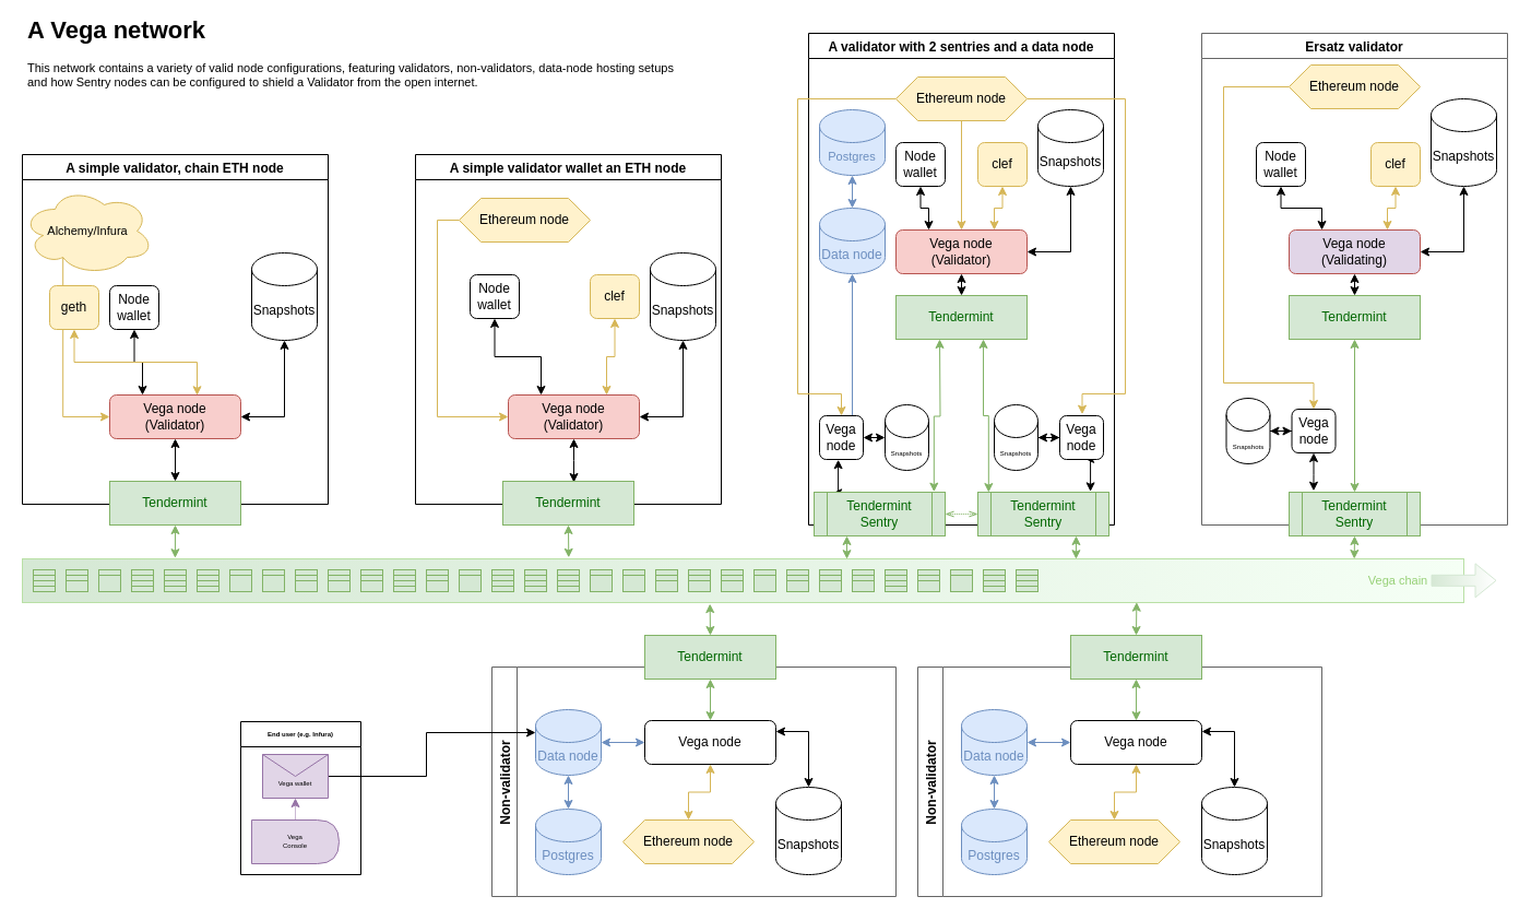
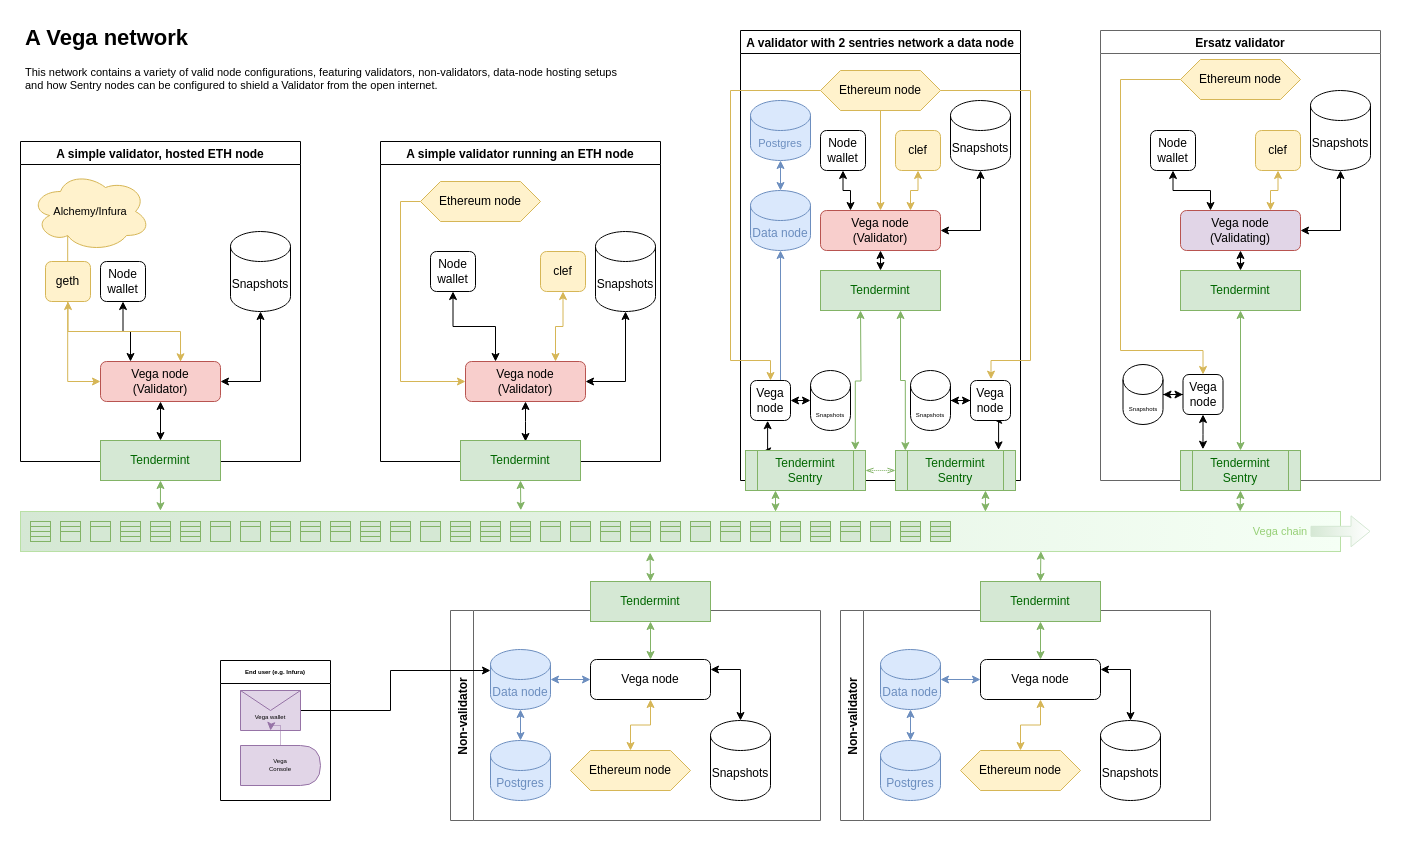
- <mxCell id="25" value="A validator with 2 sentries and a data node" style="swimlane;" vertex="1" parent="1"><mxGeometry x="740" y="30" width="280" height="450" as="geometry" /></mxCell>
+ <mxCell id="25" value="A validator with 2 sentries network a data node" style="swimlane;" vertex="1" parent="1"><mxGeometry x="740" y="30" width="280" height="450" as="geometry" /></mxCell>
- <mxCell id="221" value="&lt;h1&gt;A Vega network&lt;/h1&gt;&lt;div&gt;This network contains a variety of valid node configurations, featuring validators, non-validators, data-node hosting setups and how Sentry nodes can be configured to shield a Validator from the open internet.&lt;/div&gt;" style="text;html=1;strokeColor=none;fillColor=none;spacing=5;spacingTop=-20;whiteSpace=wrap;overflow=hidden;rounded=0;fontSize=11;fontColor=#000000;" vertex="1" parent="1"><mxGeometry x="20" y="10" width="610" height="120" as="geometry" /></mxCell>
+ <mxCell id="221" value="&lt;h1&gt;A Vega network&lt;/h1&gt;&lt;div&gt;This network contains a variety of valid node configurations, featuring validators, non-validators, data-node hosting setups and how Sentry nodes can be configured to shield a Validator from the open internet.&lt;/div&gt;" style="text;html=1;strokeColor=none;fillColor=none;spacing=5;spacingTop=-20;whiteSpace=wrap;overflow=hidden;rounded=0;fontSize=11;fontColor=#000000;" vertex="1" parent="1"><mxGeometry x="20" y="20" width="610" height="120" as="geometry" /></mxCell>
- <mxCell id="2" value="A simple validator, chain ETH node" style="swimlane;" vertex="1" parent="1"><mxGeometry x="20" y="141" width="280" height="320" as="geometry" /></mxCell>
+ <mxCell id="2" value="A simple validator, hosted ETH node" style="swimlane;" vertex="1" parent="1"><mxGeometry x="20" y="141" width="280" height="320" as="geometry" /></mxCell>
- <mxCell id="14" value="A simple validator wallet an ETH node" style="swimlane;" vertex="1" parent="1"><mxGeometry x="380" y="141" width="280" height="320" as="geometry" /></mxCell>
+ <mxCell id="14" value="A simple validator running an ETH node" style="swimlane;" vertex="1" parent="1"><mxGeometry x="380" y="141" width="280" height="320" as="geometry" /></mxCell>
- <mxCell id="9" value="&lt;font style=&quot;font-size: 11px;&quot;&gt;Alchemy/Infura&lt;/font&gt;" style="ellipse;shape=cloud;whiteSpace=wrap;html=1;fillColor=#fff2cc;strokeColor=#d6b656;" vertex="1" parent="2"><mxGeometry y="30" width="120" height="80" as="geometry" /></mxCell>
+ <mxCell id="9" value="&lt;font style=&quot;font-size: 11px;&quot;&gt;Alchemy/Infura&lt;/font&gt;" style="ellipse;shape=cloud;whiteSpace=wrap;html=1;fillColor=#fff2cc;strokeColor=#d6b656;" vertex="1" parent="2"><mxGeometry x="10" y="30" width="120" height="80" as="geometry" /></mxCell>
- <mxCell id="243" value="Vega &lt;br&gt;Console" style="shape=delay;whiteSpace=wrap;html=1;fontSize=6;fillColor=#e1d5e7;strokeColor=#9673a6;" vertex="1" parent="242"><mxGeometry x="10" y="90" width="80" height="40" as="geometry" /></mxCell>
+ <mxCell id="243" value="Vega &lt;br&gt;Console" style="shape=delay;whiteSpace=wrap;html=1;fontSize=6;fillColor=#e1d5e7;strokeColor=#9673a6;" vertex="1" parent="242"><mxGeometry x="20" y="85" width="80" height="40" as="geometry" /></mxCell>
